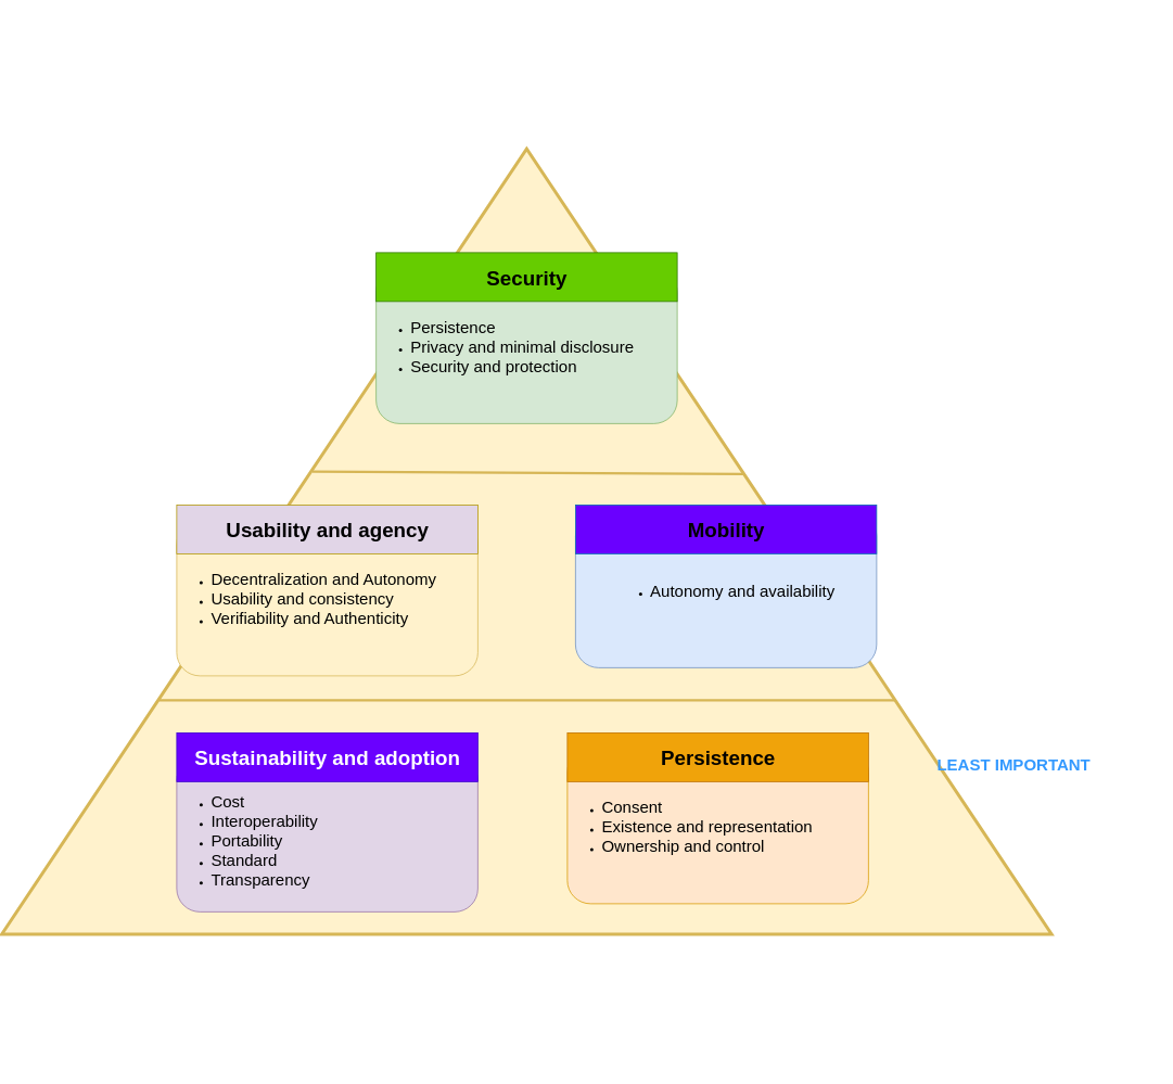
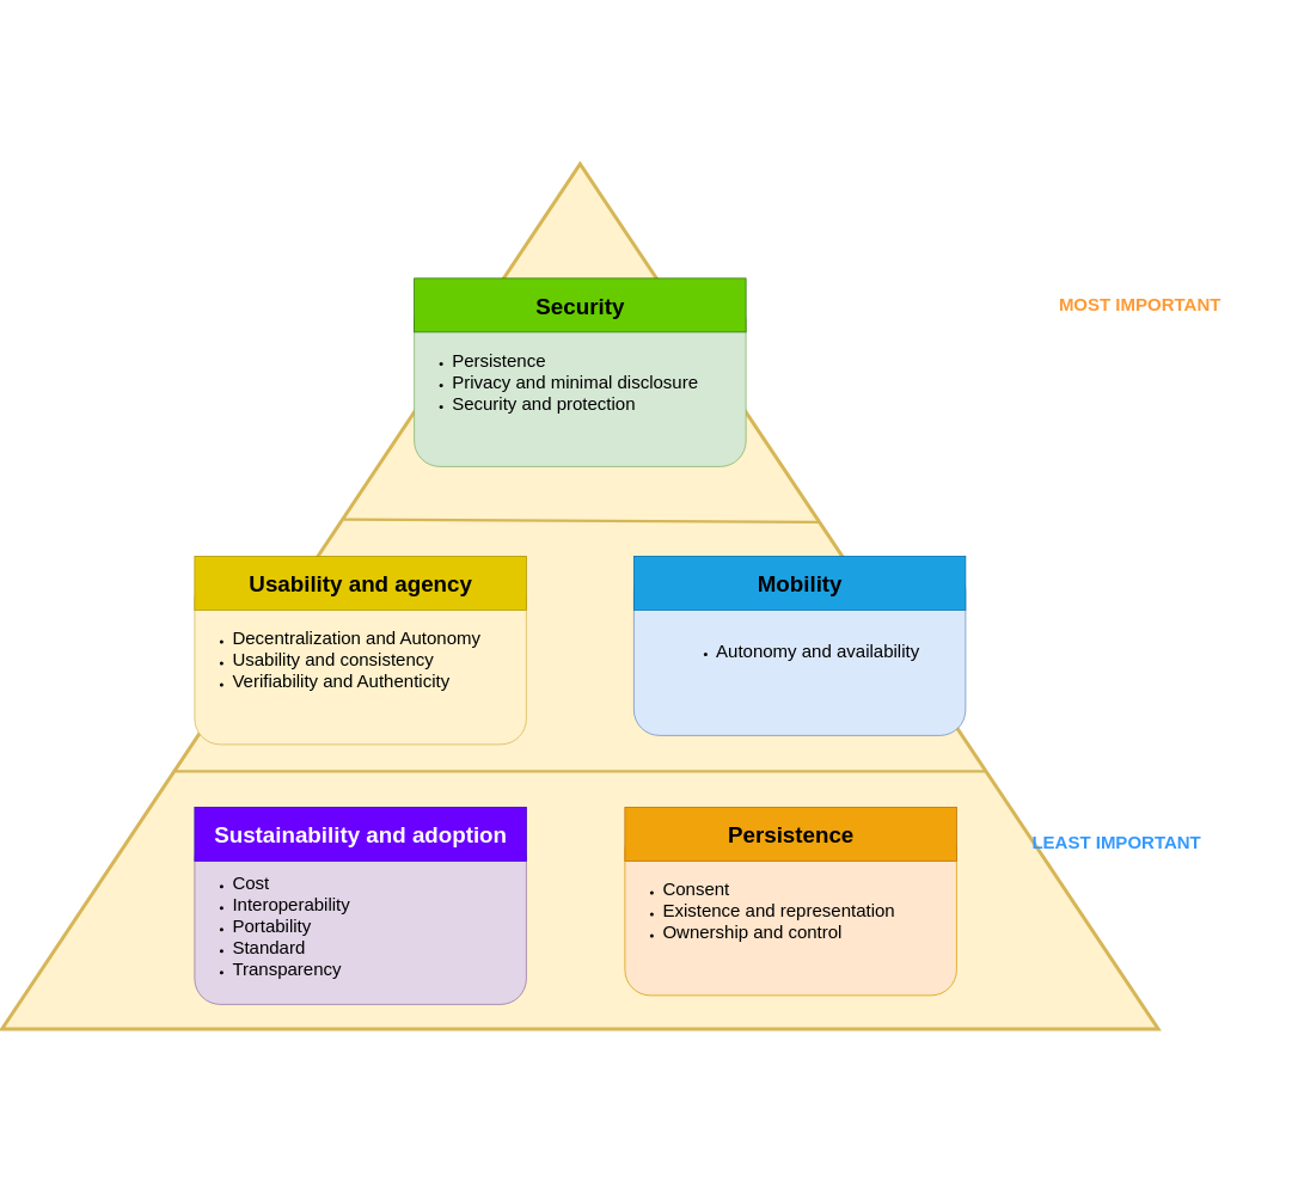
+ <mxCell id="3" value="&lt;div style=&quot;line-height: 200%;&quot; align=&quot;right&quot;&gt;&lt;span style=&quot;color: rgb(255, 153, 51);&quot;&gt;&lt;b&gt;&lt;font style=&quot;font-size: 20px;&quot;&gt;MOST IMPORTANT&lt;/font&gt;&lt;/b&gt;&lt;/span&gt;&lt;br&gt;&lt;/div&gt;" style="text;whiteSpace=wrap;html=1;" parent="1" vertex="1"><mxGeometry x="1035" y="320" width="240" height="60" as="geometry" /></mxCell>
- <mxCell id="10" value="&lt;div&gt;&lt;b&gt;&lt;font style=&quot;font-size: 25px;&quot;&gt;Usability and agency&lt;/font&gt;&lt;/b&gt;&lt;/div&gt;" style="rounded=0;whiteSpace=wrap;html=1;fillColor=#e1d5e7;fontColor=#000000;strokeColor=#B09500;" parent="1" vertex="1"><mxGeometry x="72.5" y="620" width="370" height="60" as="geometry" /></mxCell>
+ <mxCell id="10" value="&lt;div&gt;&lt;b&gt;&lt;font style=&quot;font-size: 25px;&quot;&gt;Usability and agency&lt;/font&gt;&lt;/b&gt;&lt;/div&gt;" style="rounded=0;whiteSpace=wrap;html=1;fillColor=#e3c800;fontColor=#000000;strokeColor=#B09500;" parent="1" vertex="1"><mxGeometry x="72.5" y="620" width="370" height="60" as="geometry" /></mxCell>
- <mxCell id="12" value="&lt;b&gt;&lt;font style=&quot;font-size: 25px; color: rgb(0, 0, 0);&quot;&gt;Mobility&lt;font&gt;&lt;br&gt;&lt;/font&gt;&lt;/font&gt;&lt;/b&gt;" style="rounded=0;whiteSpace=wrap;html=1;fillColor=#6a00ff;fontColor=#ffffff;strokeColor=#006EAF;" parent="1" vertex="1"><mxGeometry x="562.5" y="620" width="370" height="60" as="geometry" /></mxCell>
+ <mxCell id="12" value="&lt;b&gt;&lt;font style=&quot;font-size: 25px; color: rgb(0, 0, 0);&quot;&gt;Mobility&lt;font&gt;&lt;br&gt;&lt;/font&gt;&lt;/font&gt;&lt;/b&gt;" style="rounded=0;whiteSpace=wrap;html=1;fillColor=#1ba1e2;fontColor=#ffffff;strokeColor=#006EAF;" parent="1" vertex="1"><mxGeometry x="562.5" y="620" width="370" height="60" as="geometry" /></mxCell>
